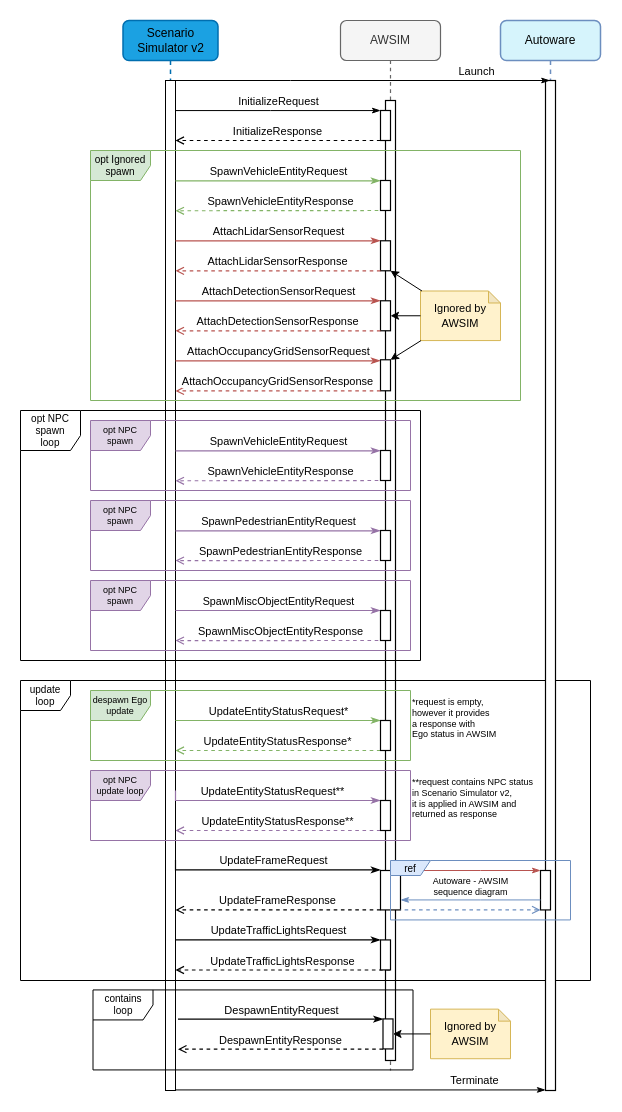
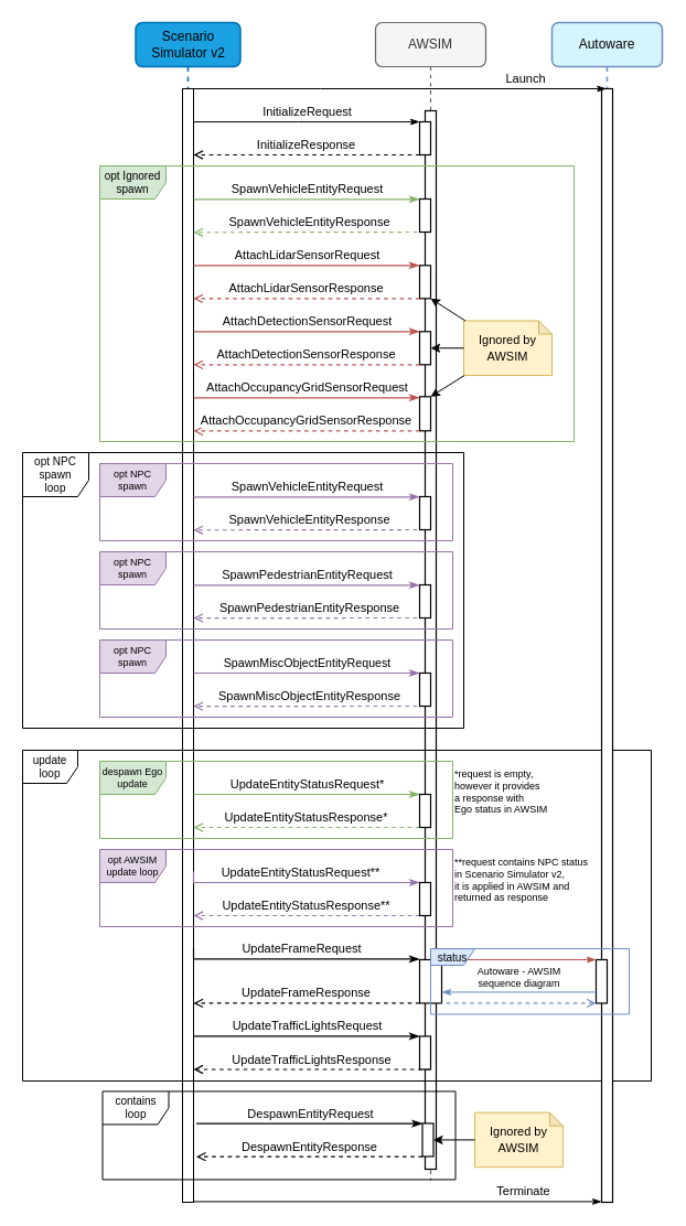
- <mxCell id="56" value="opt NPC&lt;br&gt;update loop" style="shape=umlFrame;whiteSpace=wrap;html=1;pointerEvents=0;fillColor=#e1d5e7;strokeColor=#9673a6;fontSize=9;width=60;height=30;" parent="1" vertex="1"><mxGeometry x="90" y="770" width="320" height="70" as="geometry" /></mxCell>
+ <mxCell id="56" value="opt AWSIM&lt;br&gt;update loop" style="shape=umlFrame;whiteSpace=wrap;html=1;pointerEvents=0;fillColor=#e1d5e7;strokeColor=#9673a6;fontSize=9;width=60;height=30;" parent="1" vertex="1"><mxGeometry x="90" y="770" width="320" height="70" as="geometry" /></mxCell>
- <mxCell id="52" value="ref" style="shape=umlFrame;whiteSpace=wrap;html=1;pointerEvents=0;fillColor=#dae8fc;strokeColor=#6c8ebf;width=40;height=15;fontSize=10;" parent="1" vertex="1"><mxGeometry x="390" y="860" width="180" height="59.43" as="geometry" /></mxCell>
+ <mxCell id="52" value="status" style="shape=umlFrame;whiteSpace=wrap;html=1;pointerEvents=0;fillColor=#dae8fc;strokeColor=#6c8ebf;width=40;height=15;fontSize=10;" parent="1" vertex="1"><mxGeometry x="390" y="860" width="180" height="59.43" as="geometry" /></mxCell>
